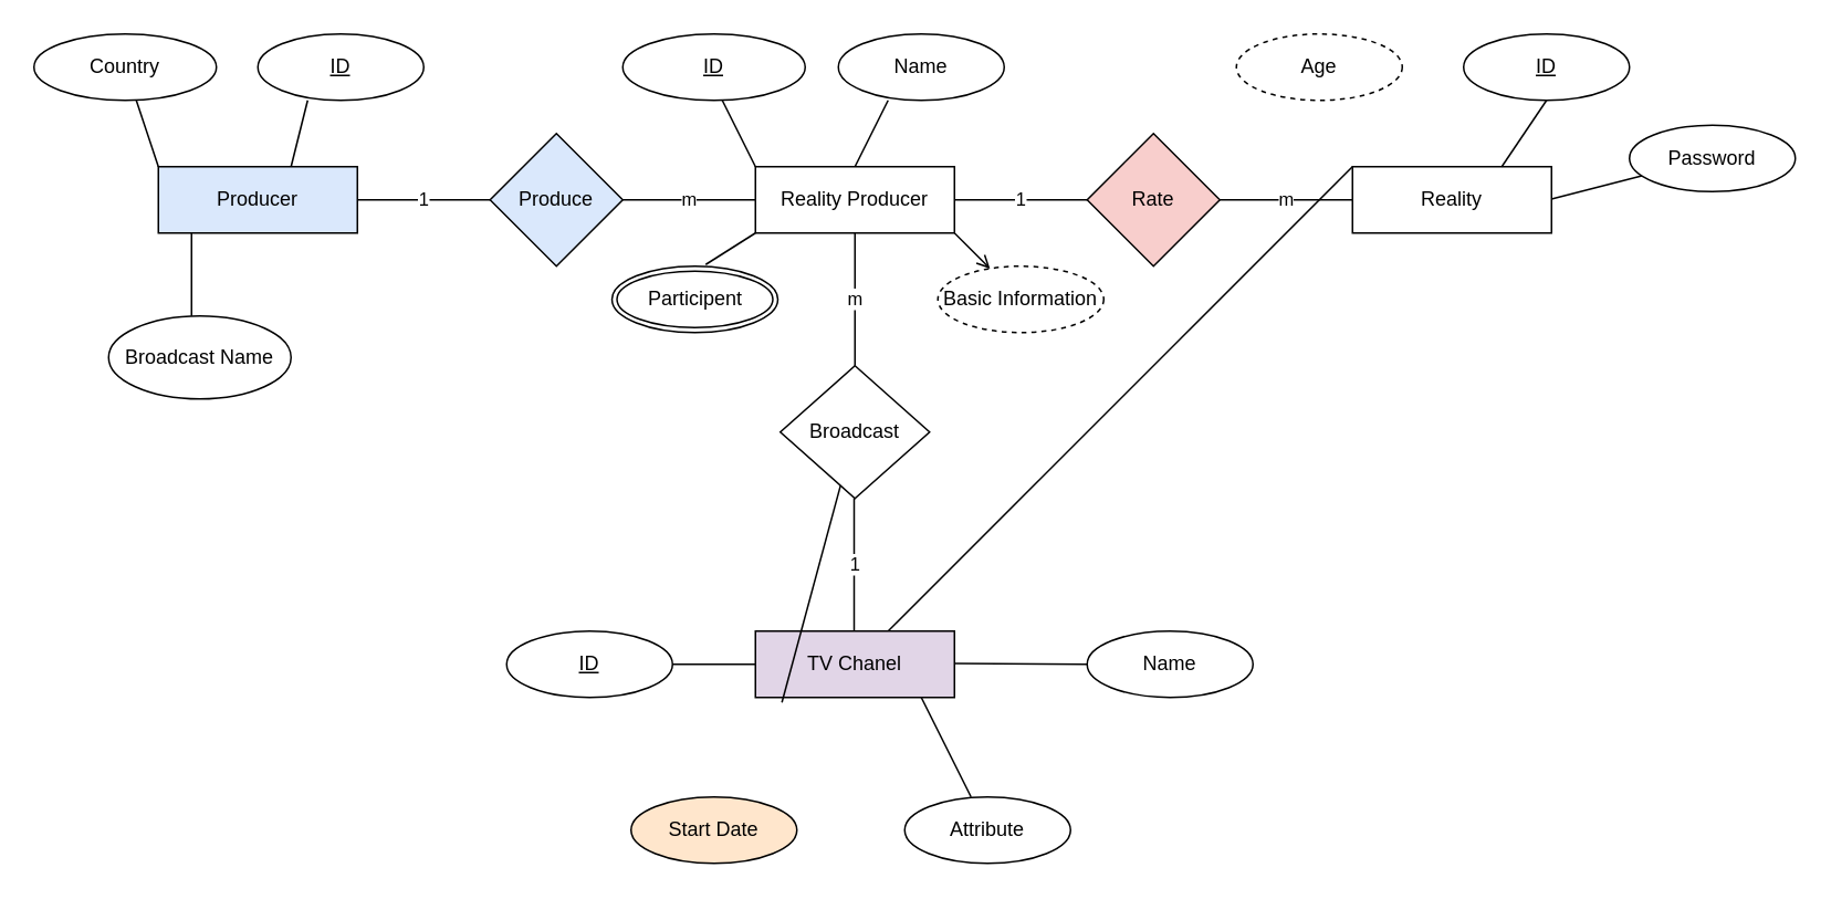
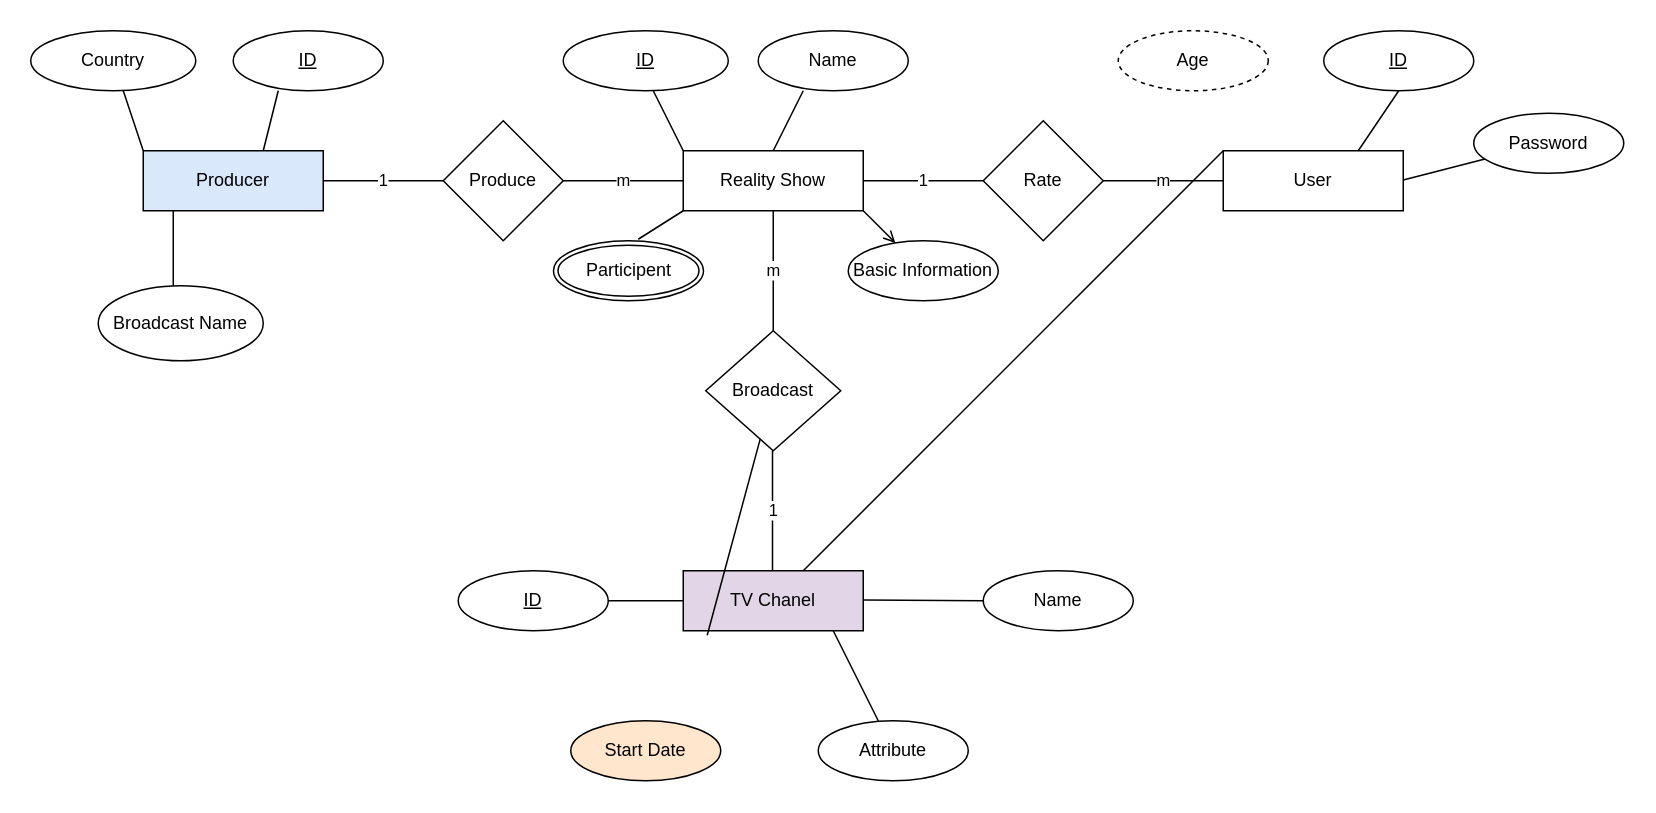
- <mxCell id="10" value="Produce" style="rhombus;whiteSpace=wrap;html=1;fillColor=#dae8fc;" parent="1" vertex="1"><mxGeometry x="295" y="80" width="80" height="80" as="geometry" /></mxCell>
+ <mxCell id="10" value="Produce" style="rhombus;whiteSpace=wrap;html=1;" parent="1" vertex="1"><mxGeometry x="295" y="80" width="80" height="80" as="geometry" /></mxCell>
- <mxCell id="12" value="Reality Producer" style="rounded=0;whiteSpace=wrap;html=1;" parent="1" vertex="1"><mxGeometry x="455" y="100" width="120" height="40" as="geometry" /></mxCell>
+ <mxCell id="12" value="Reality Show" style="rounded=0;whiteSpace=wrap;html=1;" parent="1" vertex="1"><mxGeometry x="455" y="100" width="120" height="40" as="geometry" /></mxCell>
- <mxCell id="14" value="Rate" style="rhombus;whiteSpace=wrap;html=1;fillColor=#f8cecc;" parent="1" vertex="1"><mxGeometry x="655" y="80" width="80" height="80" as="geometry" /></mxCell>
+ <mxCell id="14" value="Rate" style="rhombus;whiteSpace=wrap;html=1;" parent="1" vertex="1"><mxGeometry x="655" y="80" width="80" height="80" as="geometry" /></mxCell>
- <mxCell id="16" value="Reality" style="rounded=0;whiteSpace=wrap;html=1;" parent="1" vertex="1"><mxGeometry x="815" y="100" width="120" height="40" as="geometry" /></mxCell>
+ <mxCell id="16" value="User" style="rounded=0;whiteSpace=wrap;html=1;" parent="1" vertex="1"><mxGeometry x="815" y="100" width="120" height="40" as="geometry" /></mxCell>
- <mxCell id="24" value="Basic Information" style="ellipse;whiteSpace=wrap;html=1;align=center;dashed=1;" parent="1" vertex="1"><mxGeometry x="565" y="160" width="100" height="40" as="geometry" /></mxCell>
+ <mxCell id="24" value="Basic Information" style="ellipse;whiteSpace=wrap;html=1;align=center;" parent="1" vertex="1"><mxGeometry x="565" y="160" width="100" height="40" as="geometry" /></mxCell>
